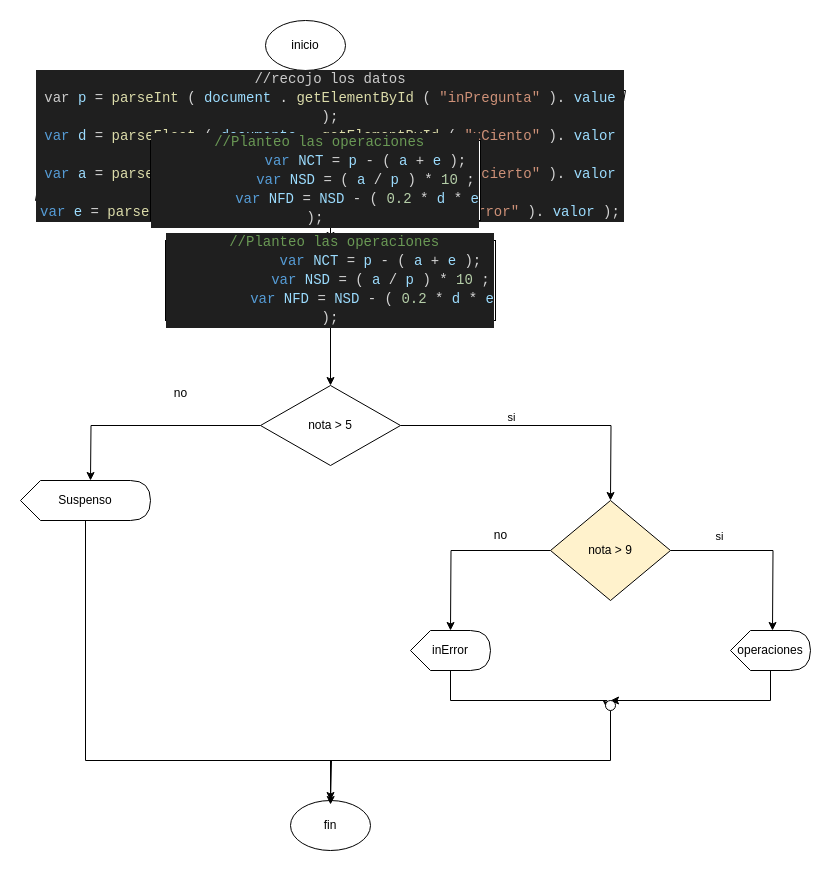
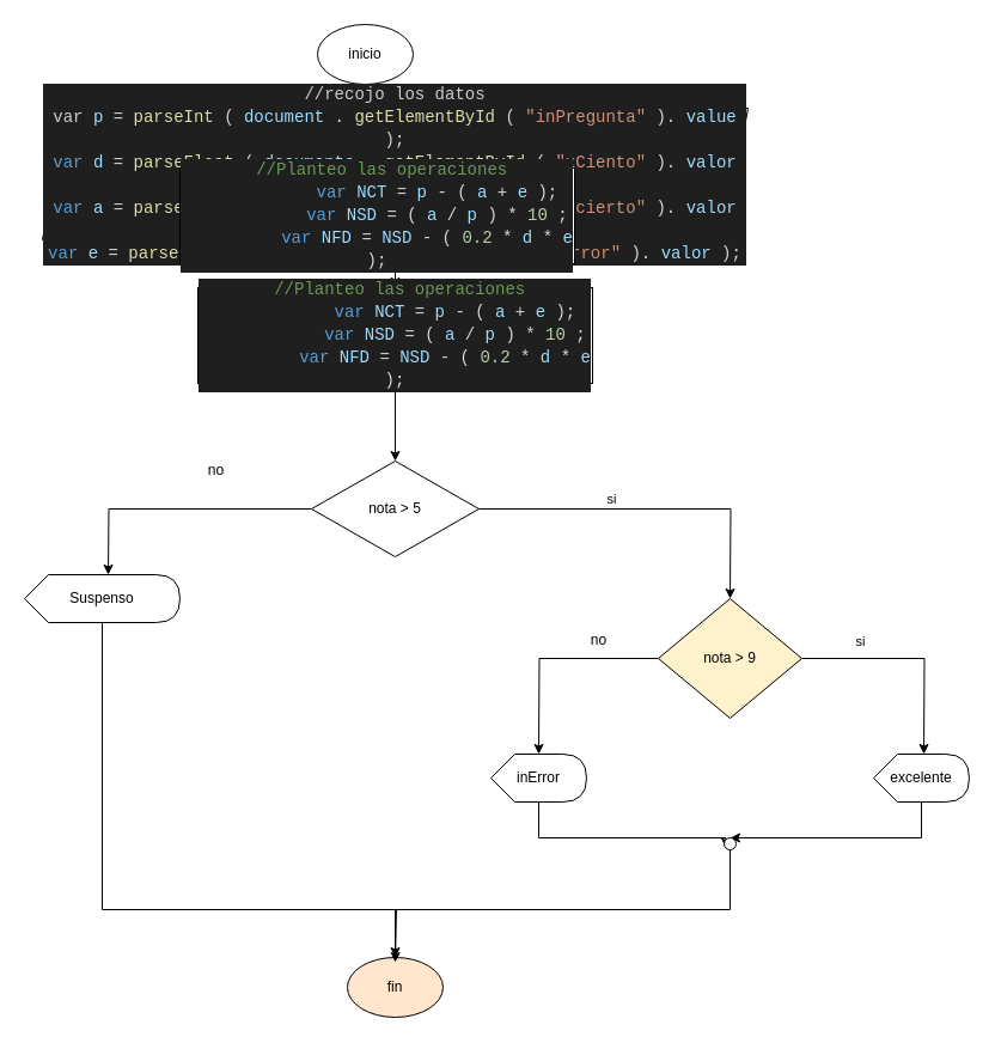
- <mxCell id="24" value="&lt;font style=&quot;vertical-align: inherit;&quot;&gt;&lt;font style=&quot;vertical-align: inherit;&quot;&gt;operaciones&lt;/font&gt;&lt;/font&gt;" style="shape=display;whiteSpace=wrap;html=1;" vertex="1" parent="1"><mxGeometry x="730" y="630" width="80" height="40" as="geometry" /></mxCell>
+ <mxCell id="24" value="&lt;font style=&quot;vertical-align: inherit;&quot;&gt;&lt;font style=&quot;vertical-align: inherit;&quot;&gt;excelente&lt;/font&gt;&lt;/font&gt;" style="shape=display;whiteSpace=wrap;html=1;" vertex="1" parent="1"><mxGeometry x="730" y="630" width="80" height="40" as="geometry" /></mxCell>
- <mxCell id="4" value="&lt;font style=&quot;vertical-align: inherit;&quot;&gt;&lt;font style=&quot;vertical-align: inherit;&quot;&gt;&lt;font style=&quot;vertical-align: inherit;&quot;&gt;&lt;font style=&quot;vertical-align: inherit;&quot;&gt;fin&lt;/font&gt;&lt;/font&gt;&lt;/font&gt;&lt;/font&gt;" style="ellipse;whiteSpace=wrap;html=1;" vertex="1" parent="1"><mxGeometry x="290" y="800" width="80" height="50" as="geometry" /></mxCell>
+ <mxCell id="4" value="&lt;font style=&quot;vertical-align: inherit;&quot;&gt;&lt;font style=&quot;vertical-align: inherit;&quot;&gt;&lt;font style=&quot;vertical-align: inherit;&quot;&gt;&lt;font style=&quot;vertical-align: inherit;&quot;&gt;fin&lt;/font&gt;&lt;/font&gt;&lt;/font&gt;&lt;/font&gt;" style="ellipse;whiteSpace=wrap;html=1;fillColor=#ffe6cc;" vertex="1" parent="1"><mxGeometry x="290" y="800" width="80" height="50" as="geometry" /></mxCell>
